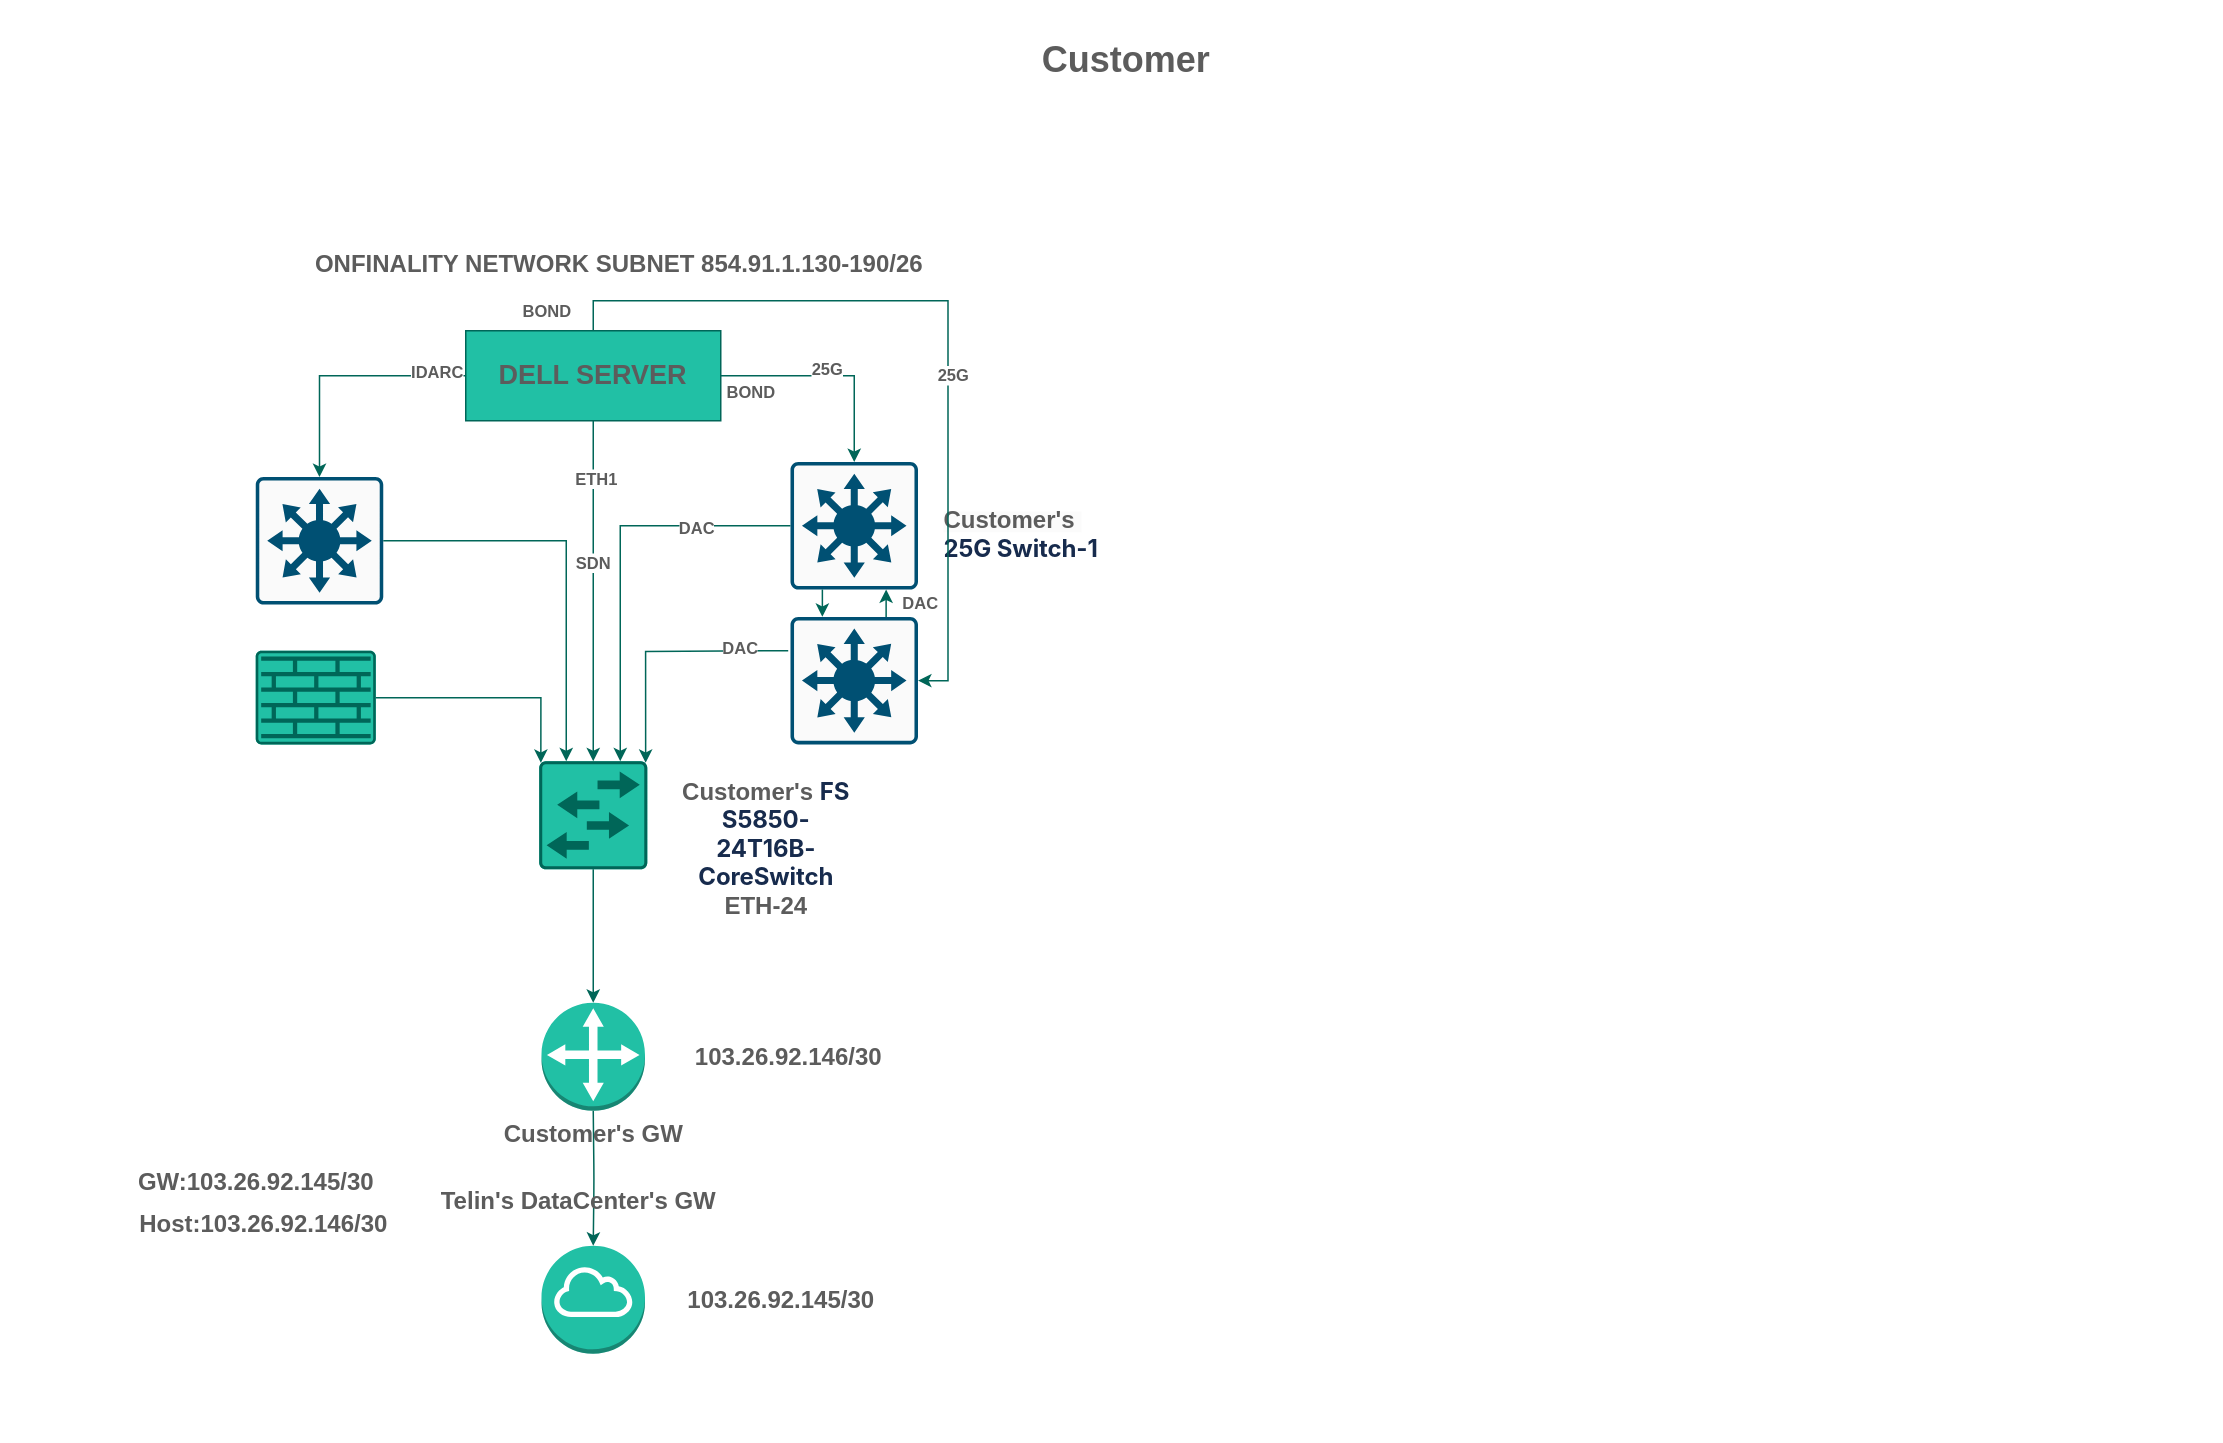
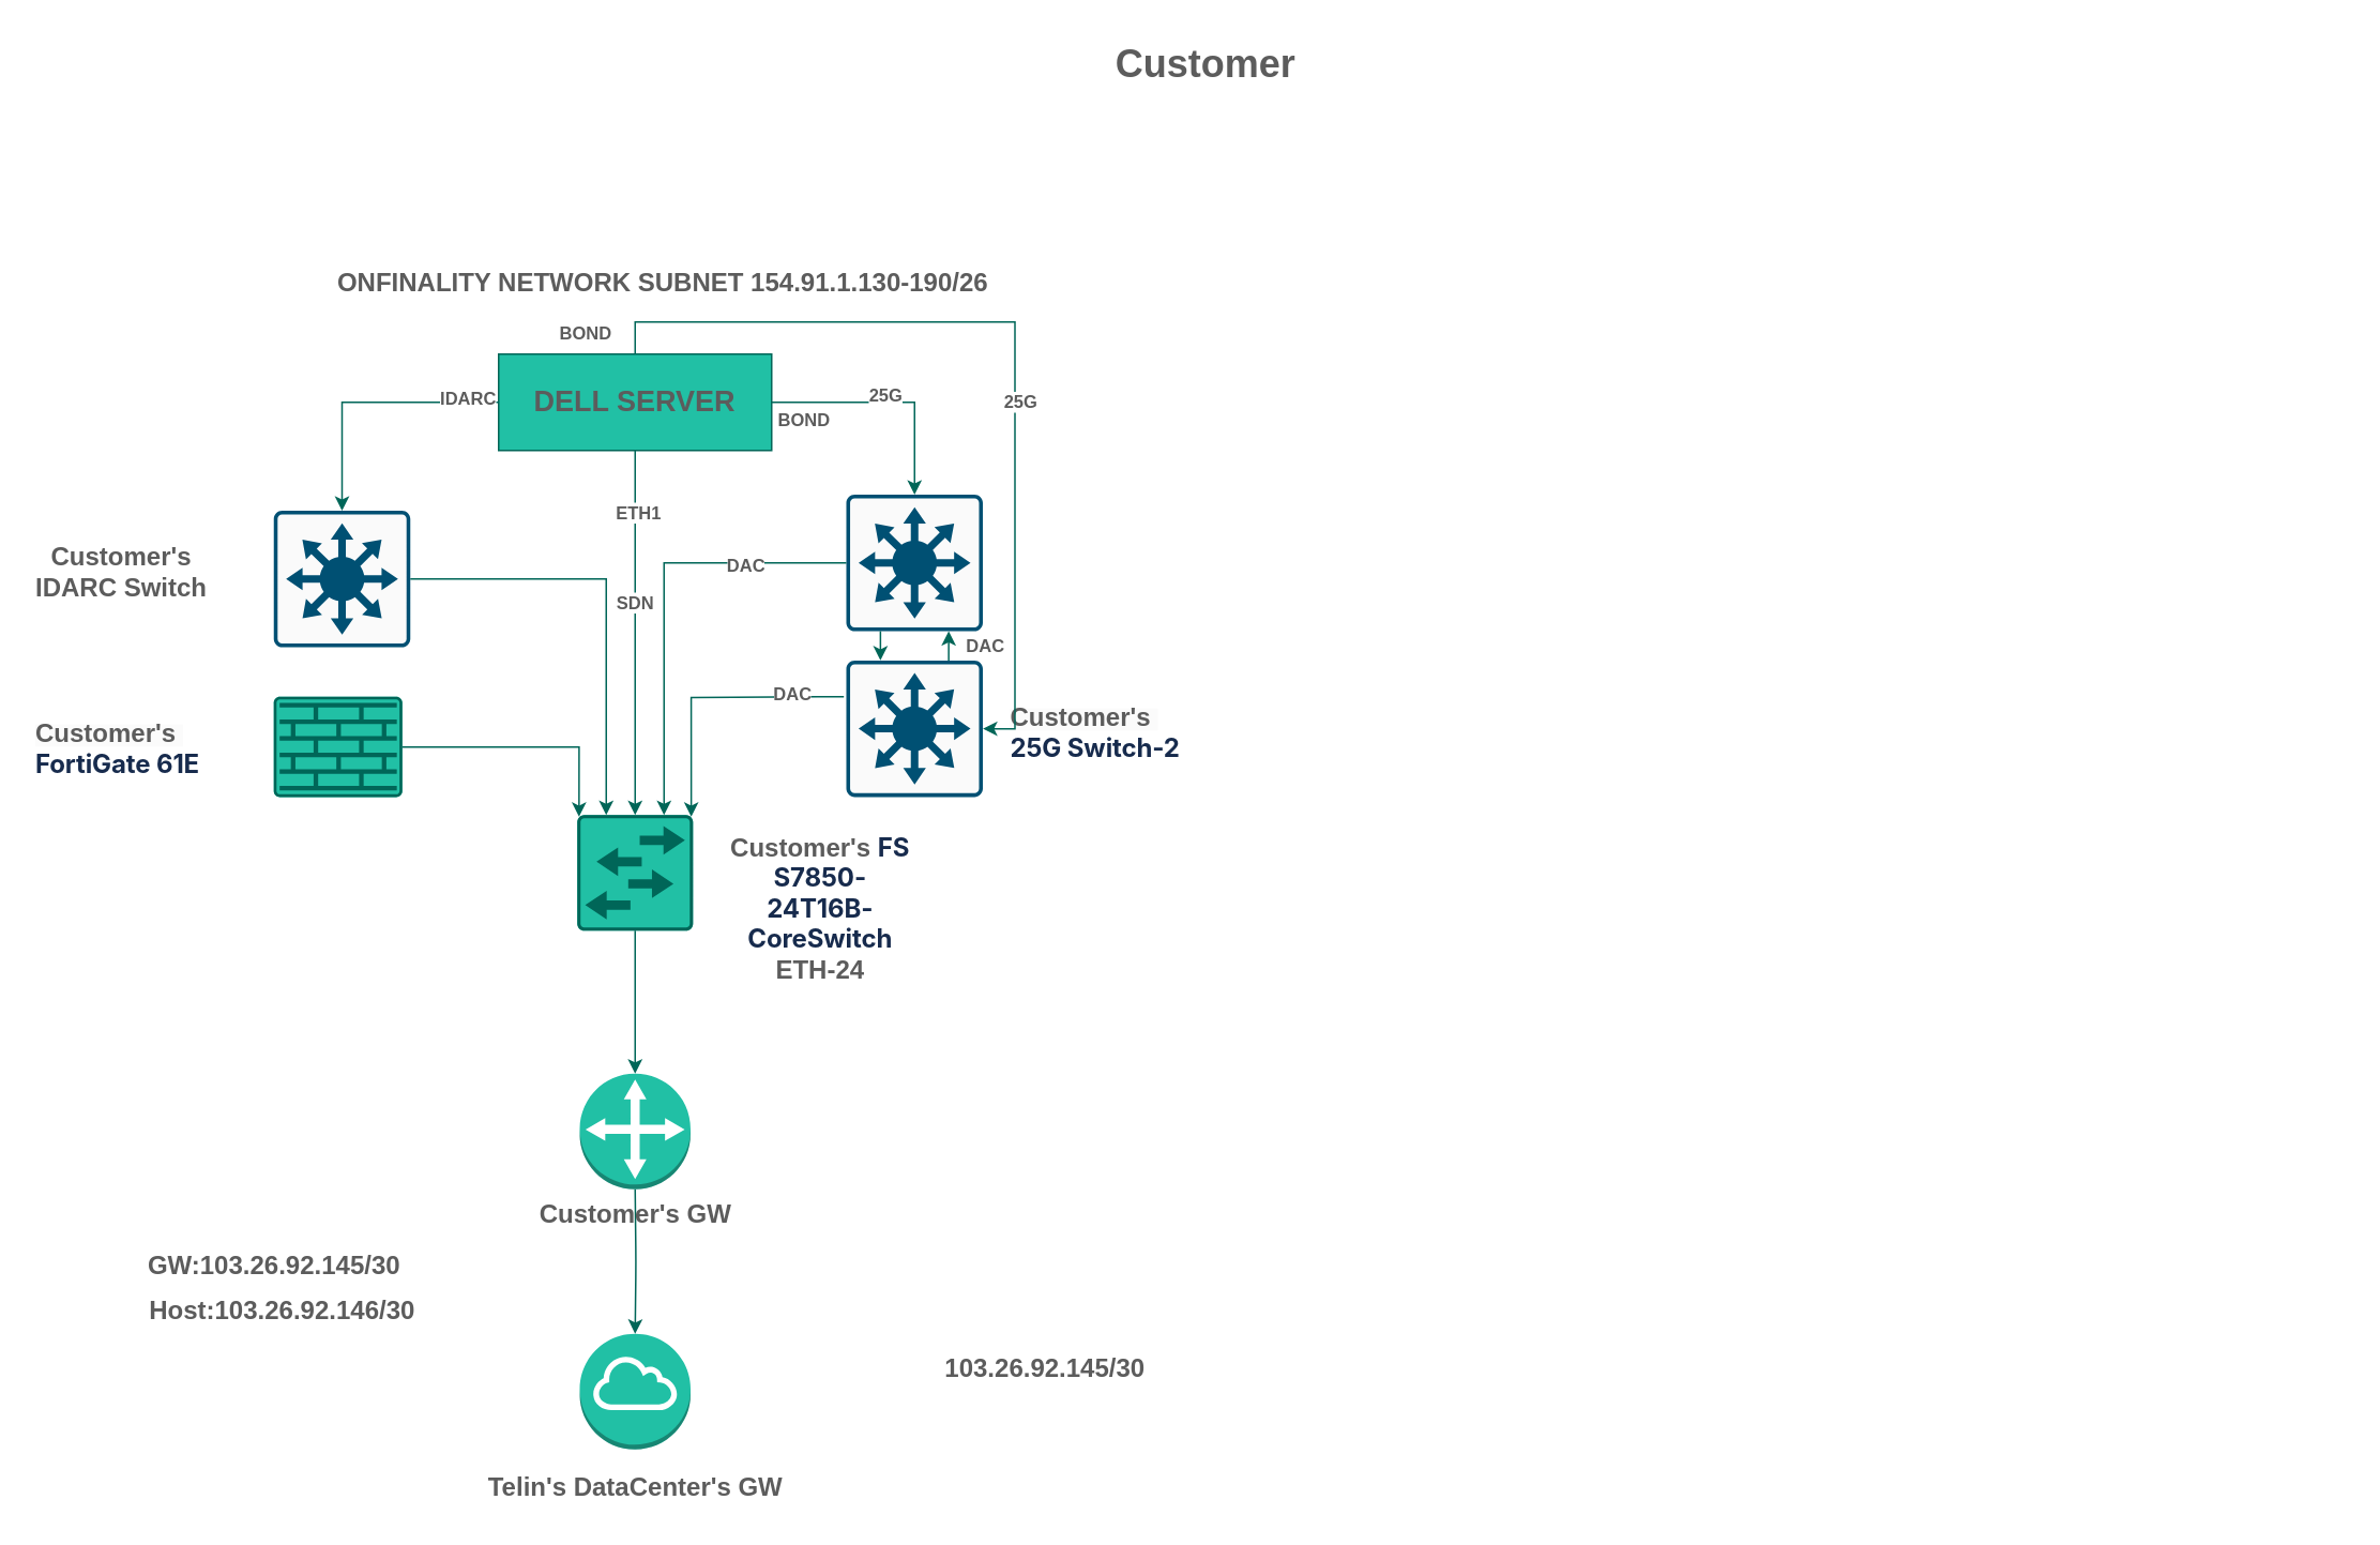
- <mxCell id="4" value="&lt;b style=&quot;font-size: 16px;&quot;&gt;&lt;font style=&quot;font-size: 16px;&quot;&gt;ONFINALITY NETWORK SUBNET 854.91.1.130-190/26&lt;/font&gt;&lt;/b&gt;" style="text;html=1;align=center;verticalAlign=middle;resizable=0;points=[];autosize=1;strokeColor=none;fillColor=none;labelBorderColor=none;labelBackgroundColor=none;shadow=0;snapToPoint=0;fixDash=0;backgroundOutline=0;rounded=1;fontColor=#5C5C5C;fontSize=16;" vertex="1" parent="1"><mxGeometry x="197" y="160" width="430" height="30" as="geometry" /></mxCell>
+ <mxCell id="4" value="&lt;b style=&quot;font-size: 16px;&quot;&gt;&lt;font style=&quot;font-size: 16px;&quot;&gt;ONFINALITY NETWORK SUBNET 154.91.1.130-190/26&lt;/font&gt;&lt;/b&gt;" style="text;html=1;align=center;verticalAlign=middle;resizable=0;points=[];autosize=1;strokeColor=none;fillColor=none;labelBorderColor=none;labelBackgroundColor=none;shadow=0;snapToPoint=0;fixDash=0;backgroundOutline=0;rounded=1;fontColor=#5C5C5C;fontSize=16;" vertex="1" parent="1"><mxGeometry x="197" y="160" width="430" height="30" as="geometry" /></mxCell>
+ <mxCell id="27" value="&lt;div style=&quot;text-align: center;&quot;&gt;&lt;b style=&quot;background-color: initial; text-wrap: nowrap; font-size: 16px;&quot;&gt;Customer's &lt;br&gt;&lt;/b&gt;&lt;span style=&quot;font-size: 16px; text-wrap: nowrap;&quot;&gt;IDARC Switch&lt;/span&gt;&lt;/div&gt;" style="text;whiteSpace=wrap;html=1;fontColor=#5C5C5C;fontStyle=1" vertex="1" parent="1"><mxGeometry x="20" y="330" width="130" height="40" as="geometry" /></mxCell>
- <mxCell id="24" value="&lt;span style=&quot;color: rgb(23, 43, 77); font-family: -apple-system, &amp;quot;system-ui&amp;quot;, &amp;quot;Segoe UI&amp;quot;, Roboto, Oxygen, Ubuntu, &amp;quot;Fira Sans&amp;quot;, &amp;quot;Droid Sans&amp;quot;, &amp;quot;Helvetica Neue&amp;quot;, sans-serif; font-size: 16px; font-style: normal; font-variant-ligatures: normal; font-variant-caps: normal; letter-spacing: -0.08px; orphans: 2; text-align: left; text-indent: 0px; text-transform: none; widows: 2; word-spacing: 0px; -webkit-text-stroke-width: 0px; white-space: pre-wrap; background-color: rgb(255, 255, 255); text-decoration-thickness: initial; text-decoration-style: initial; text-decoration-color: initial; float: none; display: inline !important;&quot;&gt;&lt;b style=&quot;color: rgb(92, 92, 92); font-family: Helvetica; font-size: 12px; letter-spacing: normal; text-align: center; white-space: nowrap; background-color: rgb(251, 251, 251);&quot;&gt;&lt;font style=&quot;font-size: 16px;&quot;&gt;Customer's&amp;nbsp;&lt;br&gt;&lt;/font&gt;&lt;/b&gt;25G Switch-1&lt;/span&gt;" style="text;whiteSpace=wrap;html=1;fontColor=#5C5C5C;fontStyle=1" vertex="1" parent="1"><mxGeometry x="627" y="330" width="130" height="40" as="geometry" /></mxCell>
+ <mxCell id="26" value="&lt;span style=&quot;color: rgb(23, 43, 77); font-family: -apple-system, &amp;quot;system-ui&amp;quot;, &amp;quot;Segoe UI&amp;quot;, Roboto, Oxygen, Ubuntu, &amp;quot;Fira Sans&amp;quot;, &amp;quot;Droid Sans&amp;quot;, &amp;quot;Helvetica Neue&amp;quot;, sans-serif; font-size: 16px; font-style: normal; font-variant-ligatures: normal; font-variant-caps: normal; letter-spacing: -0.08px; orphans: 2; text-align: left; text-indent: 0px; text-transform: none; widows: 2; word-spacing: 0px; -webkit-text-stroke-width: 0px; white-space: pre-wrap; background-color: rgb(255, 255, 255); text-decoration-thickness: initial; text-decoration-style: initial; text-decoration-color: initial; float: none; display: inline !important;&quot;&gt;&lt;b style=&quot;color: rgb(92, 92, 92); font-family: Helvetica; font-size: 12px; letter-spacing: normal; text-align: center; white-space: nowrap; background-color: rgb(251, 251, 251);&quot;&gt;&lt;font style=&quot;font-size: 16px;&quot;&gt;Customer's&amp;nbsp;&lt;br&gt;&lt;/font&gt;&lt;/b&gt;25G Switch-2&lt;/span&gt;" style="text;whiteSpace=wrap;html=1;fontColor=#5C5C5C;fontStyle=1" vertex="1" parent="1"><mxGeometry x="627" y="430" width="130" height="40" as="geometry" /></mxCell>
+ <mxCell id="22" value="&lt;span style=&quot;color: rgb(23, 43, 77); font-family: -apple-system, &amp;quot;system-ui&amp;quot;, &amp;quot;Segoe UI&amp;quot;, Roboto, Oxygen, Ubuntu, &amp;quot;Fira Sans&amp;quot;, &amp;quot;Droid Sans&amp;quot;, &amp;quot;Helvetica Neue&amp;quot;, sans-serif; font-size: 16px; font-style: normal; font-variant-ligatures: normal; font-variant-caps: normal; letter-spacing: -0.08px; orphans: 2; text-align: left; text-indent: 0px; text-transform: none; widows: 2; word-spacing: 0px; -webkit-text-stroke-width: 0px; white-space: pre-wrap; background-color: rgb(255, 255, 255); text-decoration-thickness: initial; text-decoration-style: initial; text-decoration-color: initial; float: none; display: inline !important;&quot;&gt;&lt;b style=&quot;color: rgb(92, 92, 92); font-family: Helvetica; font-size: 12px; letter-spacing: normal; text-align: center; white-space: nowrap; background-color: rgb(251, 251, 251);&quot;&gt;&lt;font style=&quot;font-size: 16px;&quot;&gt;Customer's&amp;nbsp;&lt;br&gt;&lt;/font&gt;&lt;/b&gt;FortiGate 61E&lt;/span&gt;" style="text;whiteSpace=wrap;html=1;fontColor=#5C5C5C;fontStyle=1" vertex="1" parent="1"><mxGeometry x="20" y="440" width="130" height="40" as="geometry" /></mxCell>
- <mxCell id="7" value="&lt;b&gt;&lt;font style=&quot;font-size: 16px;&quot;&gt;Customer's&amp;nbsp;&lt;/font&gt;&lt;span style=&quot;color: rgb(23, 43, 77); font-family: -apple-system, &amp;quot;system-ui&amp;quot;, &amp;quot;Segoe UI&amp;quot;, Roboto, Oxygen, Ubuntu, &amp;quot;Fira Sans&amp;quot;, &amp;quot;Droid Sans&amp;quot;, &amp;quot;Helvetica Neue&amp;quot;, sans-serif; font-size: 16px; letter-spacing: -0.08px; text-align: left; white-space: pre-wrap; background-color: rgb(255, 255, 255);&quot;&gt;FS S5850-24T16B-CoreSwitch&lt;br&gt;&lt;/span&gt;&lt;font style=&quot;font-size: 16px;&quot;&gt;ETH-24&lt;/font&gt;&lt;/b&gt;" style="text;html=1;align=center;verticalAlign=middle;resizable=0;points=[];autosize=1;strokeColor=none;fillColor=none;labelBorderColor=none;labelBackgroundColor=none;shadow=0;snapToPoint=0;fixDash=0;backgroundOutline=0;rounded=1;fontColor=#5C5C5C;arcSize=35;" vertex="1" parent="1"><mxGeometry x="334.57" y="540" width="350" height="50" as="geometry" /></mxCell>
+ <mxCell id="7" value="&lt;b&gt;&lt;font style=&quot;font-size: 16px;&quot;&gt;Customer's&amp;nbsp;&lt;/font&gt;&lt;span style=&quot;color: rgb(23, 43, 77); font-family: -apple-system, &amp;quot;system-ui&amp;quot;, &amp;quot;Segoe UI&amp;quot;, Roboto, Oxygen, Ubuntu, &amp;quot;Fira Sans&amp;quot;, &amp;quot;Droid Sans&amp;quot;, &amp;quot;Helvetica Neue&amp;quot;, sans-serif; font-size: 16px; letter-spacing: -0.08px; text-align: left; white-space: pre-wrap; background-color: rgb(255, 255, 255);&quot;&gt;FS S7850-24T16B-CoreSwitch&lt;br&gt;&lt;/span&gt;&lt;font style=&quot;font-size: 16px;&quot;&gt;ETH-24&lt;/font&gt;&lt;/b&gt;" style="text;html=1;align=center;verticalAlign=middle;resizable=0;points=[];autosize=1;strokeColor=none;fillColor=none;labelBorderColor=none;labelBackgroundColor=none;shadow=0;snapToPoint=0;fixDash=0;backgroundOutline=0;rounded=1;fontColor=#5C5C5C;arcSize=35;" vertex="1" parent="1"><mxGeometry x="334.57" y="540" width="350" height="50" as="geometry" /></mxCell>
- <mxCell id="9" value="&lt;span style=&quot;font-size: 16px;&quot;&gt;&lt;b&gt;103.26.92.146/30&lt;/b&gt;&lt;/span&gt;" style="text;html=1;align=center;verticalAlign=middle;resizable=0;points=[];autosize=1;strokeColor=none;fillColor=none;rounded=1;labelBackgroundColor=none;fontColor=#5C5C5C;" vertex="1" parent="1"><mxGeometry x="450" y="689" width="150" height="30" as="geometry" /></mxCell>
- <mxCell id="16" value="&lt;span style=&quot;font-size: 16px;&quot;&gt;&lt;b&gt;Telin's DataCenter's GW&lt;/b&gt;&lt;/span&gt;" style="text;html=1;align=center;verticalAlign=middle;resizable=0;points=[];autosize=1;strokeColor=none;fillColor=none;rounded=1;labelBackgroundColor=none;fontColor=#5C5C5C;" vertex="1" parent="1"><mxGeometry x="280" y="785" width="210" height="30" as="geometry" /></mxCell>
+ <mxCell id="16" value="&lt;span style=&quot;font-size: 16px;&quot;&gt;&lt;b&gt;Telin's DataCenter's GW&lt;/b&gt;&lt;/span&gt;" style="text;html=1;align=center;verticalAlign=middle;resizable=0;points=[];autosize=1;strokeColor=none;fillColor=none;rounded=1;labelBackgroundColor=none;fontColor=#5C5C5C;" vertex="1" parent="1"><mxGeometry x="290" y="910" width="210" height="30" as="geometry" /></mxCell>
- <mxCell id="10" value="&lt;span style=&quot;font-size: 16px;&quot;&gt;&lt;b&gt;103.26.92.145/30&lt;/b&gt;&lt;/span&gt;" style="text;html=1;align=center;verticalAlign=middle;resizable=0;points=[];autosize=1;strokeColor=none;fillColor=none;rounded=1;labelBackgroundColor=none;fontColor=#5C5C5C;" vertex="1" parent="1"><mxGeometry x="445" y="851" width="150" height="30" as="geometry" /></mxCell>
+ <mxCell id="10" value="&lt;span style=&quot;font-size: 16px;&quot;&gt;&lt;b&gt;103.26.92.145/30&lt;/b&gt;&lt;/span&gt;" style="text;html=1;align=center;verticalAlign=middle;resizable=0;points=[];autosize=1;strokeColor=none;fillColor=none;rounded=1;labelBackgroundColor=none;fontColor=#5C5C5C;" vertex="1" parent="1"><mxGeometry x="575" y="836" width="150" height="30" as="geometry" /></mxCell>
